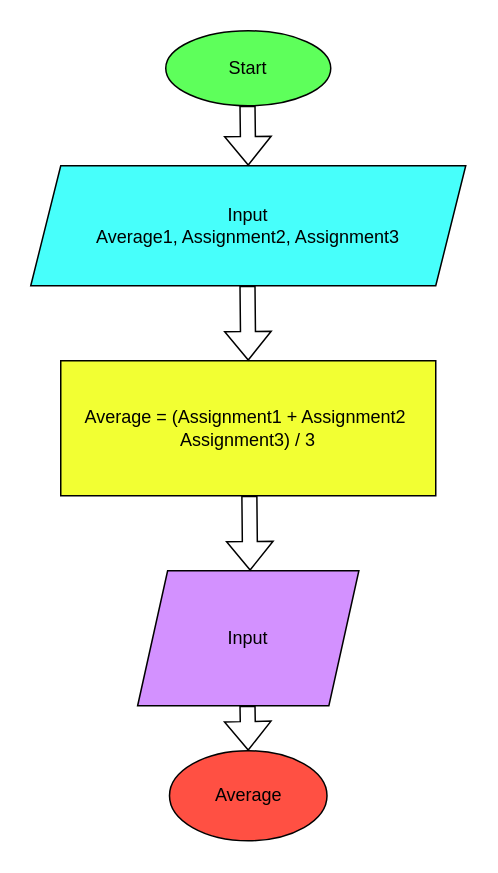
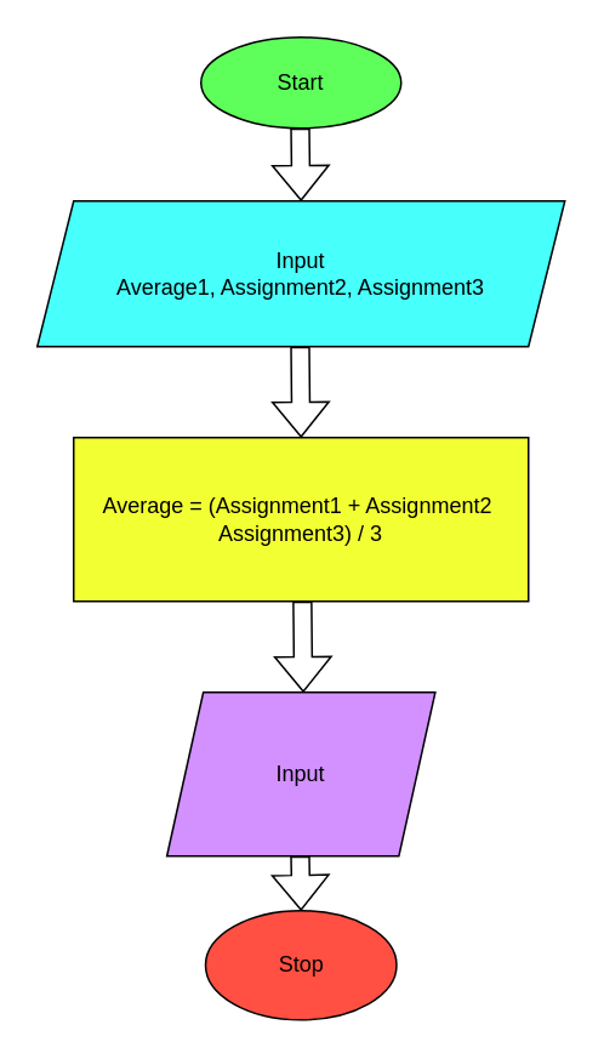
- <mxCell id="6" value="Average" style="ellipse;whiteSpace=wrap;html=1;fillColor=light-dark(#FF5043,var(--ge-dark-color, #121212));" vertex="1" parent="1"><mxGeometry x="112.5" y="500" width="105" height="60" as="geometry" /></mxCell>
+ <mxCell id="6" value="Stop" style="ellipse;whiteSpace=wrap;html=1;fillColor=light-dark(#FF5043,var(--ge-dark-color, #121212));" vertex="1" parent="1"><mxGeometry x="112.5" y="500" width="105" height="60" as="geometry" /></mxCell>
